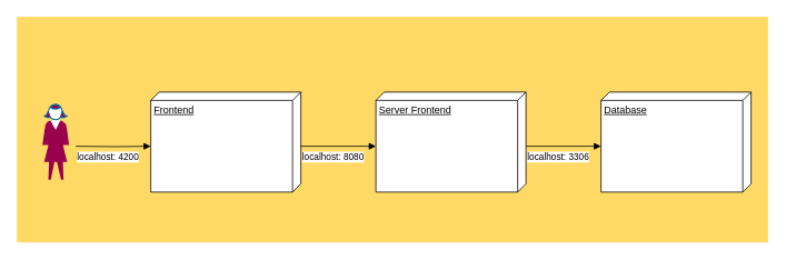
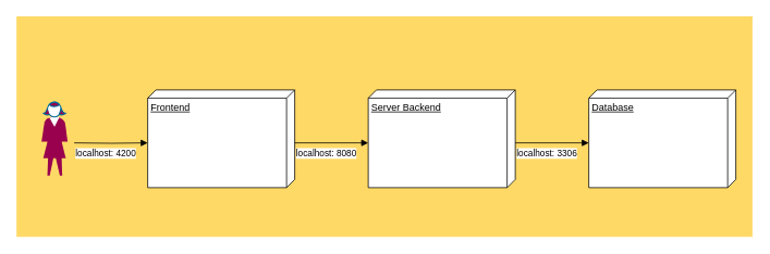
- <mxCell id="5" value="Server Frontend" style="verticalAlign=top;align=left;spacingTop=8;spacingLeft=2;spacingRight=12;shape=cube;size=10;direction=south;fontStyle=4;html=1;whiteSpace=wrap;" vertex="1" parent="1"><mxGeometry x="450" y="110" width="180" height="120" as="geometry" /></mxCell>
+ <mxCell id="5" value="Server Backend" style="verticalAlign=top;align=left;spacingTop=8;spacingLeft=2;spacingRight=12;shape=cube;size=10;direction=south;fontStyle=4;html=1;whiteSpace=wrap;" vertex="1" parent="1"><mxGeometry x="450" y="110" width="180" height="120" as="geometry" /></mxCell>
